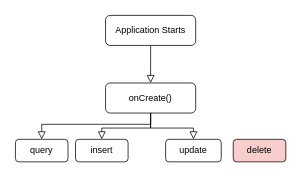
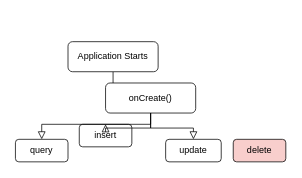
- <mxCell id="3" value="Application Starts" style="rounded=1;whiteSpace=wrap;html=1;fontSize=12;glass=0;strokeWidth=1;shadow=0;" parent="1" vertex="1"><mxGeometry x="140" y="20" width="120" height="40" as="geometry" /></mxCell>
+ <mxCell id="3" value="Application Starts" style="rounded=1;whiteSpace=wrap;html=1;fontSize=12;glass=0;strokeWidth=1;shadow=0;" parent="1" vertex="1"><mxGeometry x="90" y="55" width="120" height="40" as="geometry" /></mxCell>
- <mxCell id="6" value="insert" style="rounded=1;whiteSpace=wrap;html=1;fontSize=12;glass=0;strokeWidth=1;shadow=0;" vertex="1" parent="1"><mxGeometry x="100" y="185" width="70" height="30" as="geometry" /></mxCell>
+ <mxCell id="6" value="insert" style="rounded=1;whiteSpace=wrap;html=1;fontSize=12;glass=0;strokeWidth=1;shadow=0;" vertex="1" parent="1"><mxGeometry x="105" y="165" width="70" height="30" as="geometry" /></mxCell>
